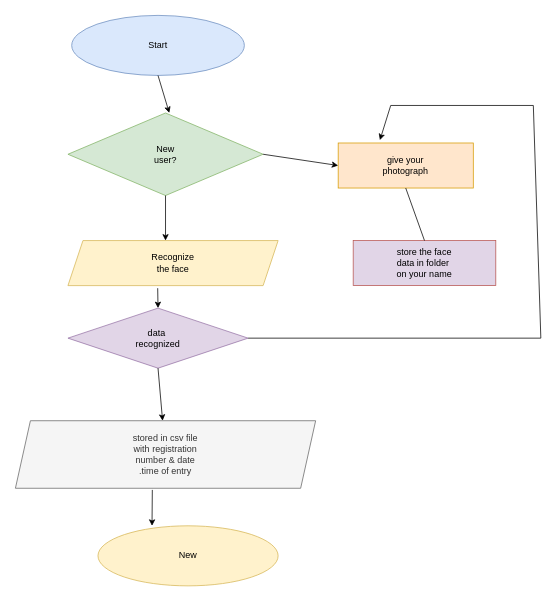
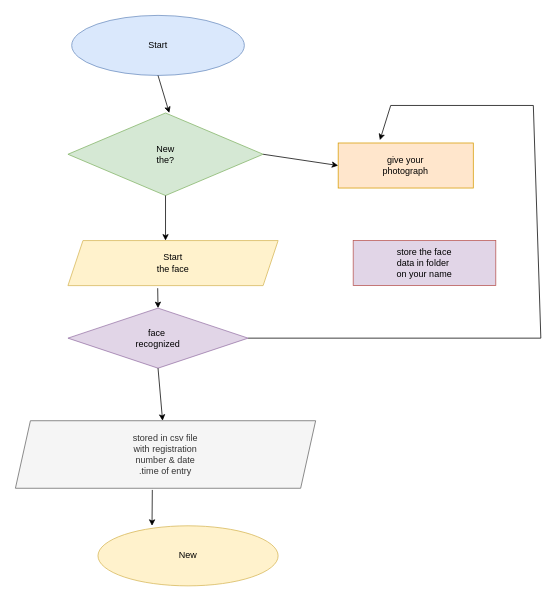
- <mxCell id="4" value="New&lt;div&gt;user?&lt;/div&gt;" style="rhombus;whiteSpace=wrap;html=1;fillColor=#d5e8d4;strokeColor=#82b366;" vertex="1" parent="1"><mxGeometry x="90" y="150" width="260" height="110" as="geometry" /></mxCell>
+ <mxCell id="4" value="New&lt;div&gt;the?&lt;/div&gt;" style="rhombus;whiteSpace=wrap;html=1;fillColor=#d5e8d4;strokeColor=#82b366;" vertex="1" parent="1"><mxGeometry x="90" y="150" width="260" height="110" as="geometry" /></mxCell>
- <mxCell id="22" value="" style="endArrow=none;html=1;rounded=0;entryX=0.5;entryY=1;entryDx=0;entryDy=0;exitX=0.5;exitY=0;exitDx=0;exitDy=0;" edge="1" parent="1" source="15" target="14"><mxGeometry width="50" height="50" relative="1" as="geometry"><mxPoint x="380" y="380" as="sourcePoint" /><mxPoint x="430" y="330" as="targetPoint" /></mxGeometry></mxCell>
- <mxCell id="7" value="Recognize&lt;div&gt;the face&lt;/div&gt;" style="shape=parallelogram;perimeter=parallelogramPerimeter;whiteSpace=wrap;html=1;fixedSize=1;fillColor=#fff2cc;strokeColor=#d6b656;" vertex="1" parent="1"><mxGeometry x="90" y="320" width="280" height="60" as="geometry" /></mxCell>
+ <mxCell id="7" value="Start&lt;div&gt;the face&lt;/div&gt;" style="shape=parallelogram;perimeter=parallelogramPerimeter;whiteSpace=wrap;html=1;fixedSize=1;fillColor=#fff2cc;strokeColor=#d6b656;" vertex="1" parent="1"><mxGeometry x="90" y="320" width="280" height="60" as="geometry" /></mxCell>
- <mxCell id="9" value="data&amp;nbsp;&lt;div&gt;recognized&lt;/div&gt;" style="rhombus;whiteSpace=wrap;html=1;fillColor=#e1d5e7;strokeColor=#9673a6;" vertex="1" parent="1"><mxGeometry x="90" y="410" width="240" height="80" as="geometry" /></mxCell>
+ <mxCell id="9" value="face&amp;nbsp;&lt;div&gt;recognized&lt;/div&gt;" style="rhombus;whiteSpace=wrap;html=1;fillColor=#e1d5e7;strokeColor=#9673a6;" vertex="1" parent="1"><mxGeometry x="90" y="410" width="240" height="80" as="geometry" /></mxCell>
